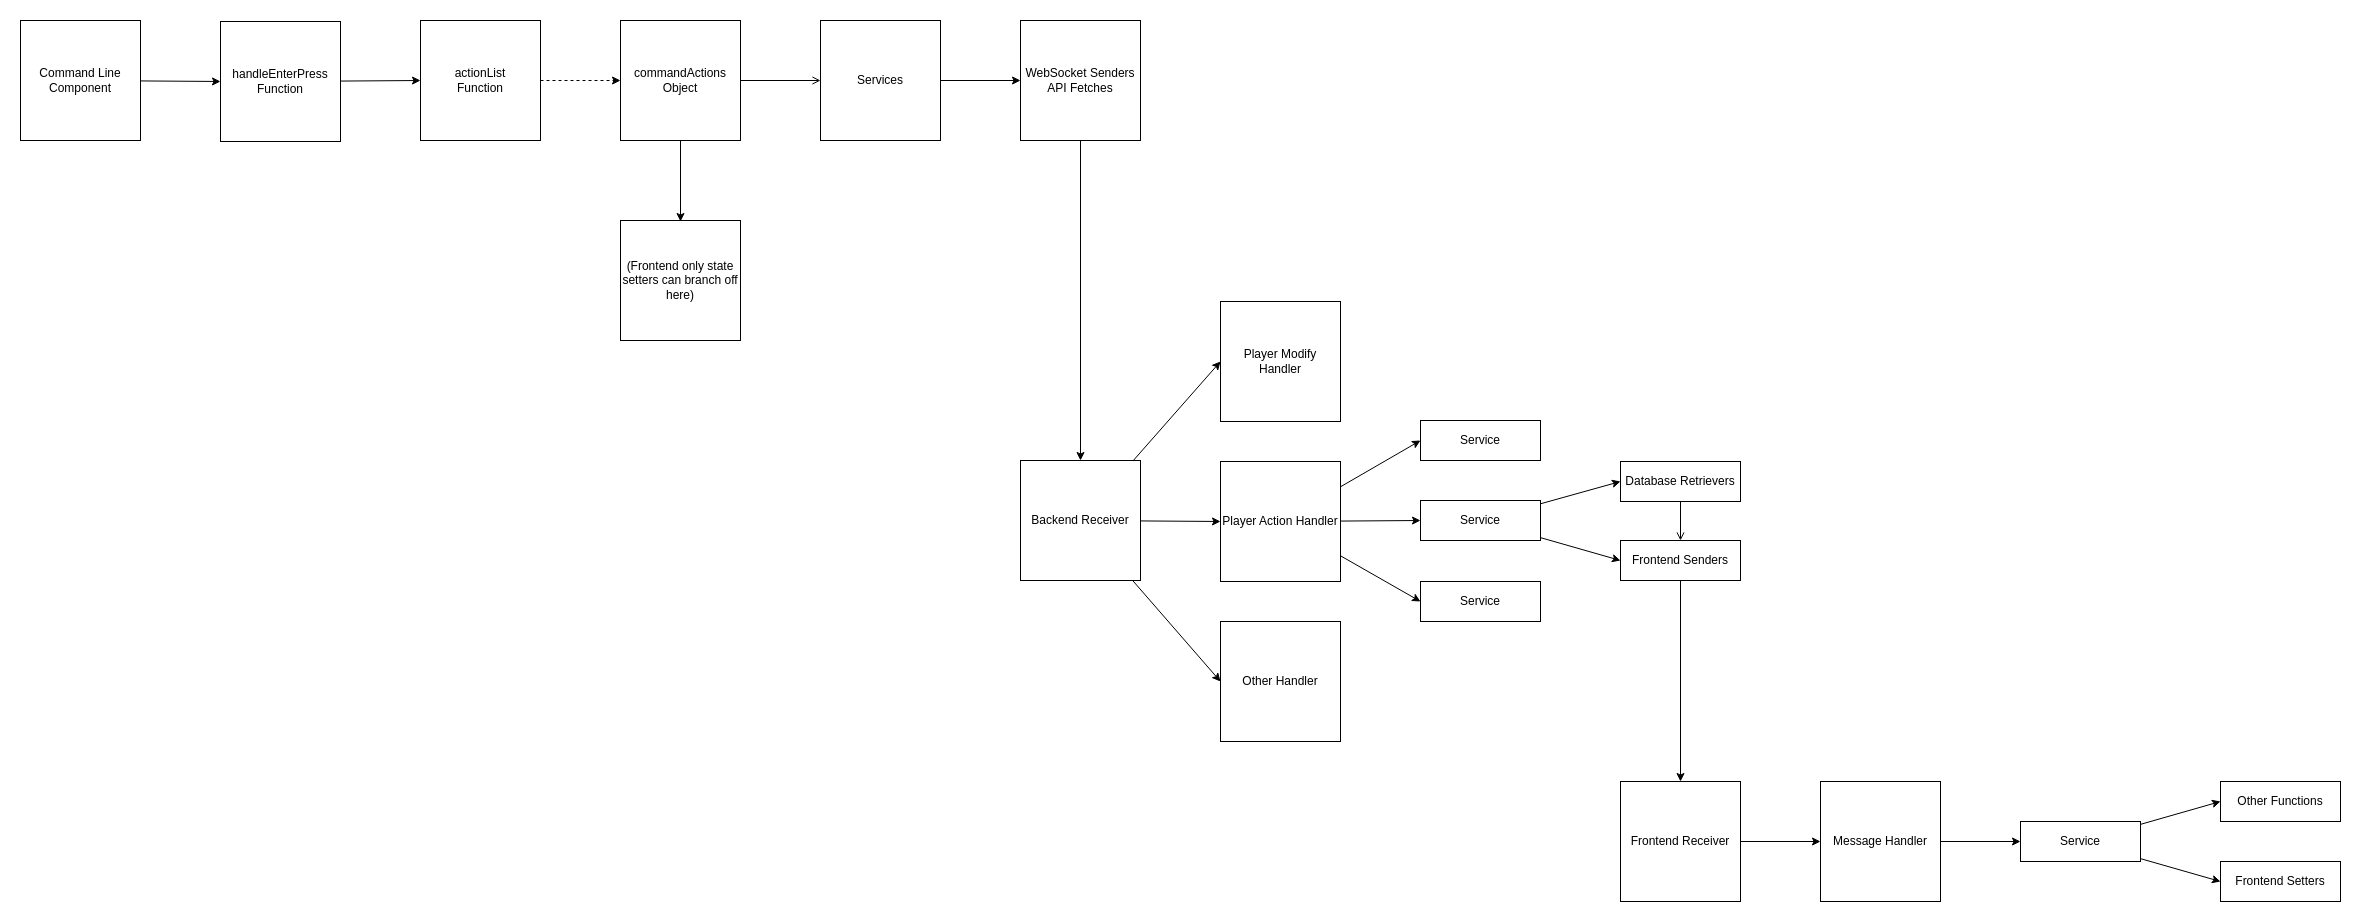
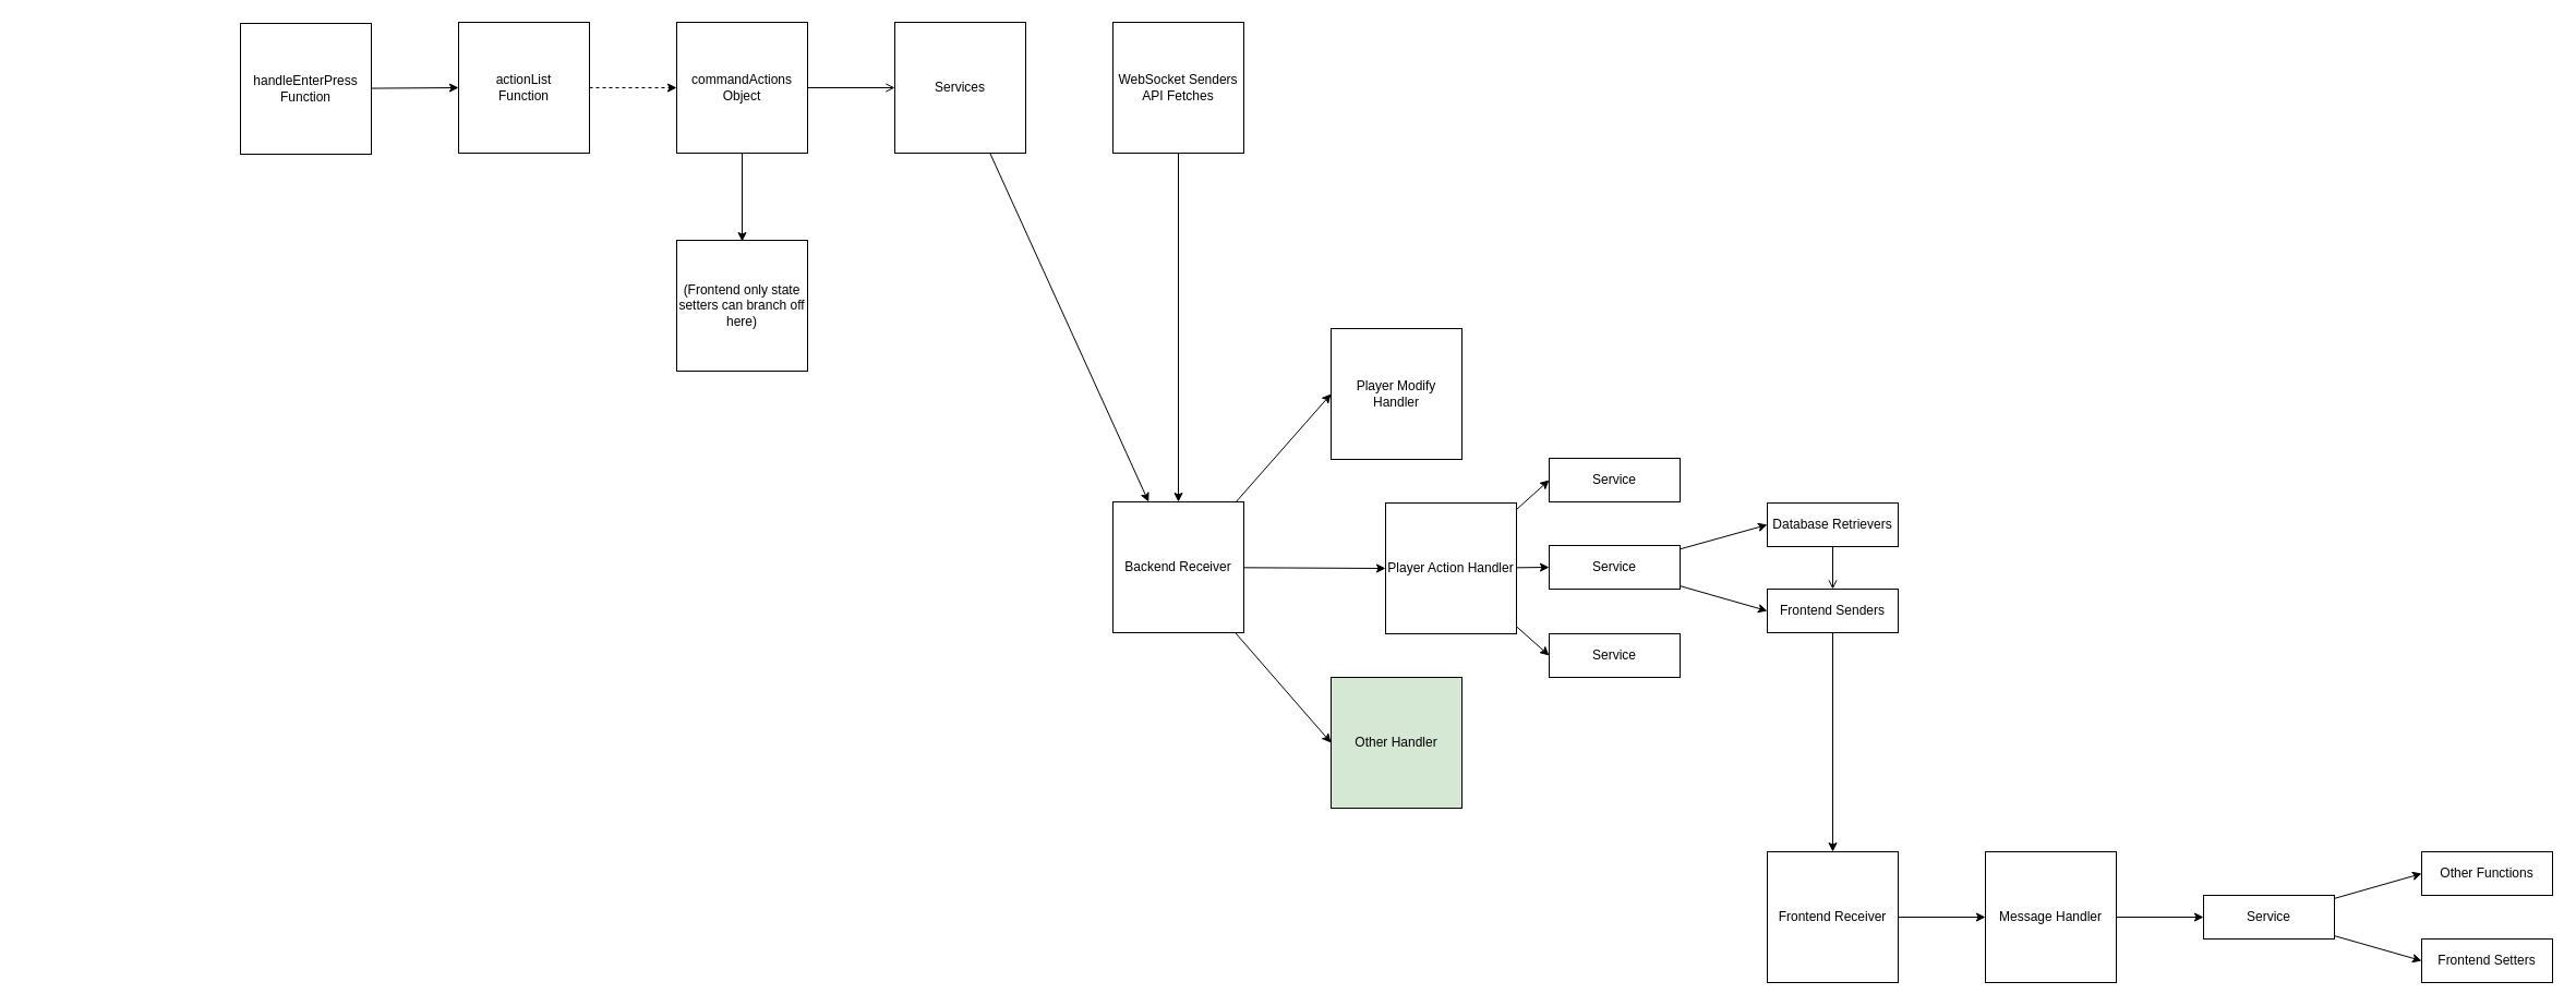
- <mxCell id="41" value="&lt;span style=&quot;color: rgb(0, 0, 0);&quot;&gt;Command Line&lt;/span&gt;&lt;div&gt;&lt;span style=&quot;color: rgb(0, 0, 0);&quot;&gt;Component&lt;/span&gt;&lt;/div&gt;" style="whiteSpace=wrap;html=1;" parent="1" vertex="1"><mxGeometry x="20" y="20" width="120" height="120" as="geometry" /></mxCell>
- <mxCell id="40" style="edgeStyle=none;html=1;entryX=0;entryY=0.5;entryDx=0;entryDy=0;" parent="1" source="41" target="39" edge="1"><mxGeometry relative="1" as="geometry" /></mxCell>
- <mxCell id="7" style="edgeStyle=none;html=1;entryX=0;entryY=0.5;entryDx=0;entryDy=0;" edge="1" parent="1" source="8" target="43"><mxGeometry relative="1" as="geometry" /></mxCell>
+ <mxCell id="7" style="edgeStyle=none;html=1;" edge="1" parent="1" source="8" target="13"><mxGeometry relative="1" as="geometry" /></mxCell>
- <mxCell id="18" value="Player Action Handler" style="whiteSpace=wrap;html=1;" parent="1" vertex="1"><mxGeometry x="1220" y="461" width="120" height="120" as="geometry" /></mxCell>
+ <mxCell id="18" value="Player Action Handler" style="whiteSpace=wrap;html=1;" parent="1" vertex="1"><mxGeometry x="1270" y="461" width="120" height="120" as="geometry" /></mxCell>
- <mxCell id="19" value="Other Handler" style="whiteSpace=wrap;html=1;" parent="1" vertex="1"><mxGeometry x="1220" y="621" width="120" height="120" as="geometry" /></mxCell>
+ <mxCell id="19" value="Other Handler" style="whiteSpace=wrap;html=1;fillColor=#d5e8d4;" parent="1" vertex="1"><mxGeometry x="1220" y="621" width="120" height="120" as="geometry" /></mxCell>
